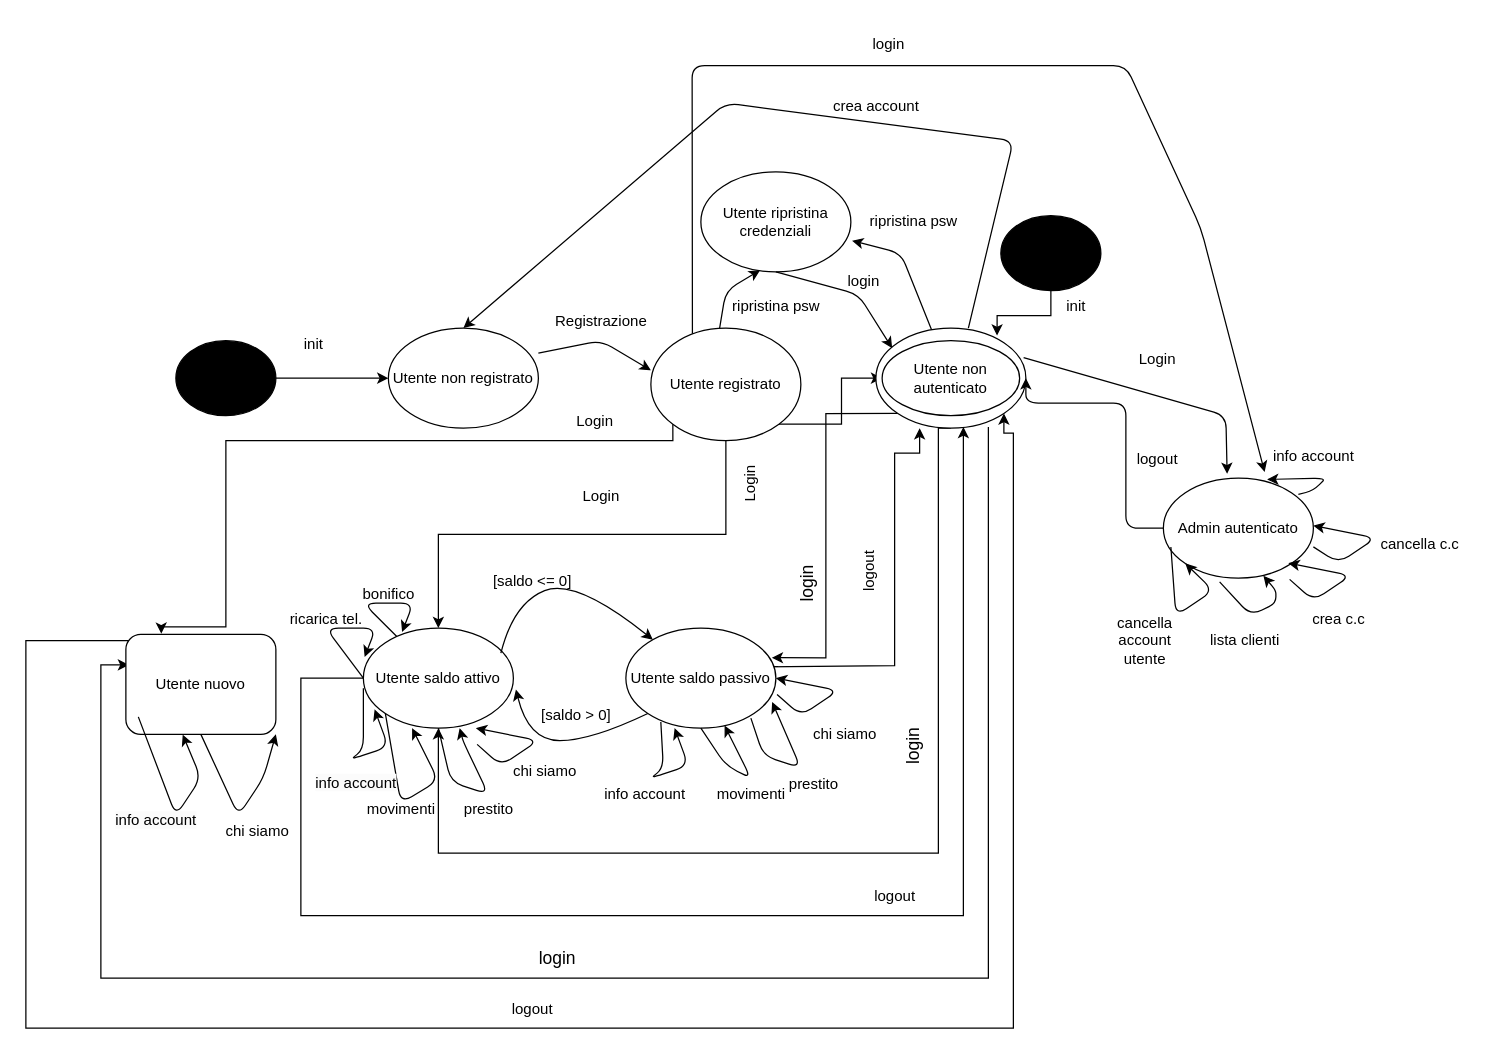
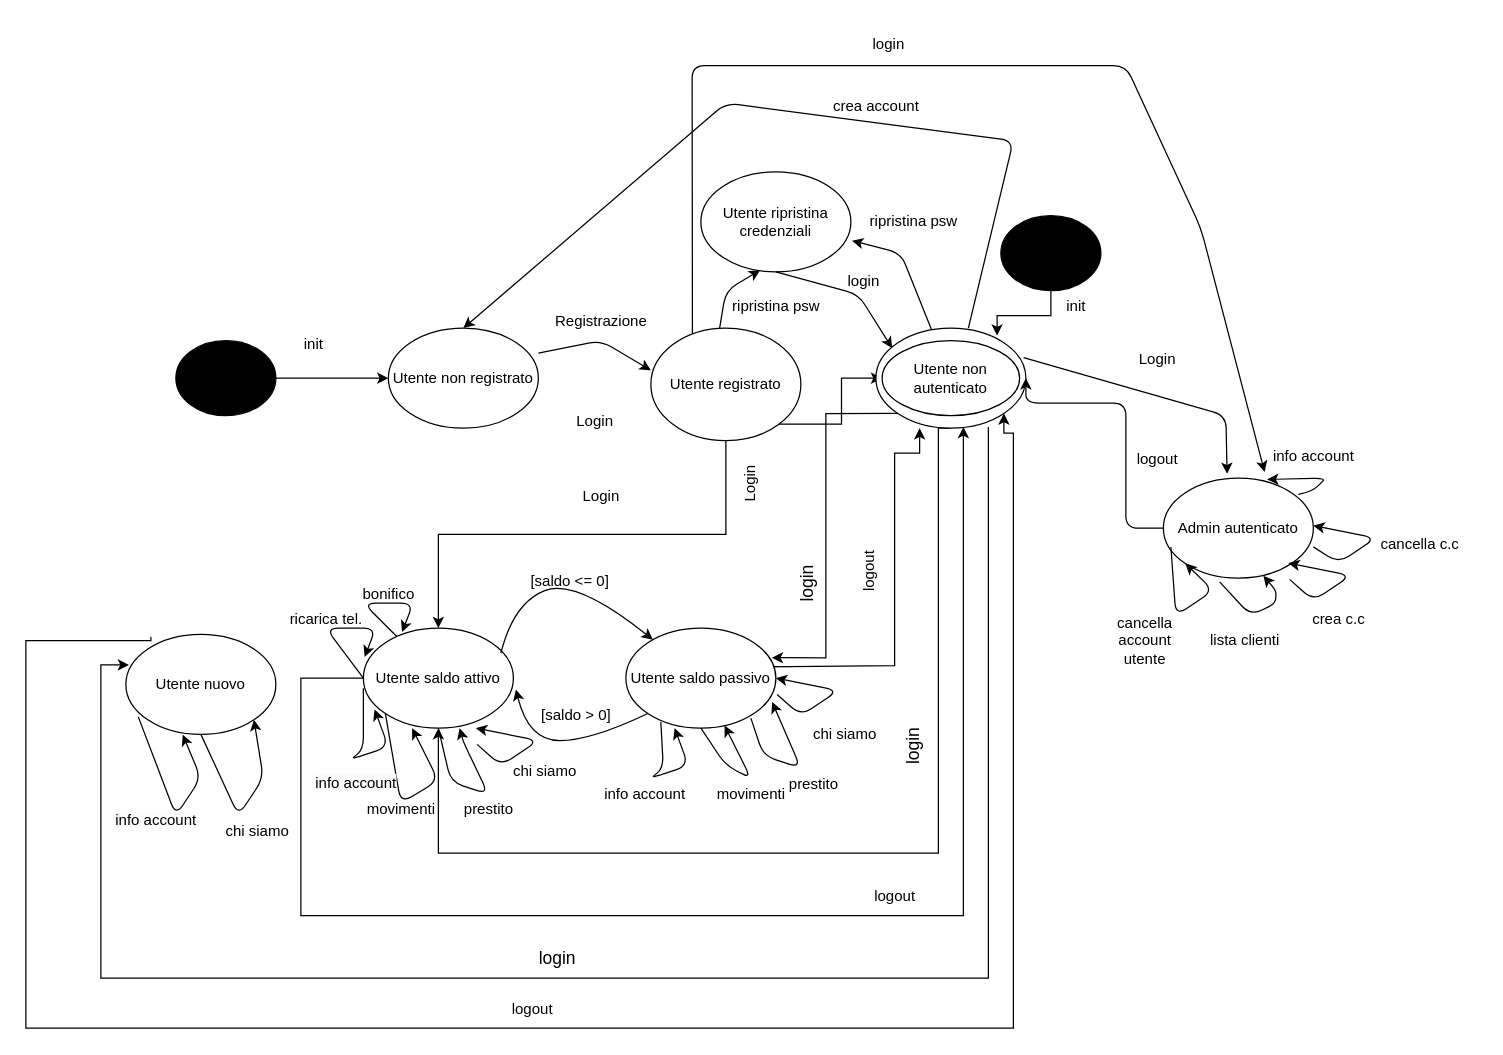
- <mxCell id="3" style="edgeStyle=orthogonalEdgeStyle;rounded=0;orthogonalLoop=1;jettySize=auto;html=1;exitX=0;exitY=1;exitDx=0;exitDy=0;entryX=0.236;entryY=-0.007;entryDx=0;entryDy=0;entryPerimeter=0;" parent="1" source="6" target="20" edge="1"><mxGeometry relative="1" as="geometry"><mxPoint x="190" y="472" as="targetPoint" /><Array as="points"><mxPoint x="537" y="352" /><mxPoint x="180" y="352" /><mxPoint x="180" y="501" /></Array></mxGeometry></mxCell>
- <mxCell id="77" value="[saldo &amp;lt;= 0]" style="text;html=1;align=center;verticalAlign=middle;resizable=0;points=[];autosize=1;strokeColor=none;fillColor=none;" parent="1" vertex="1"><mxGeometry x="380" y="450" width="90" height="30" as="geometry" /></mxCell>
+ <mxCell id="77" value="[saldo &amp;lt;= 0]" style="text;html=1;align=center;verticalAlign=middle;resizable=0;points=[];autosize=1;strokeColor=none;fillColor=none;" parent="1" vertex="1"><mxGeometry x="410" y="450" width="90" height="30" as="geometry" /></mxCell>
- <mxCell id="20" value="Utente nuovo" style="whiteSpace=wrap;html=1;rounded=1;" parent="1" vertex="1"><mxGeometry x="100" y="507" width="120" height="80" as="geometry" /></mxCell>
+ <mxCell id="20" value="Utente nuovo" style="ellipse;whiteSpace=wrap;html=1;" parent="1" vertex="1"><mxGeometry x="100" y="507" width="120" height="80" as="geometry" /></mxCell>
